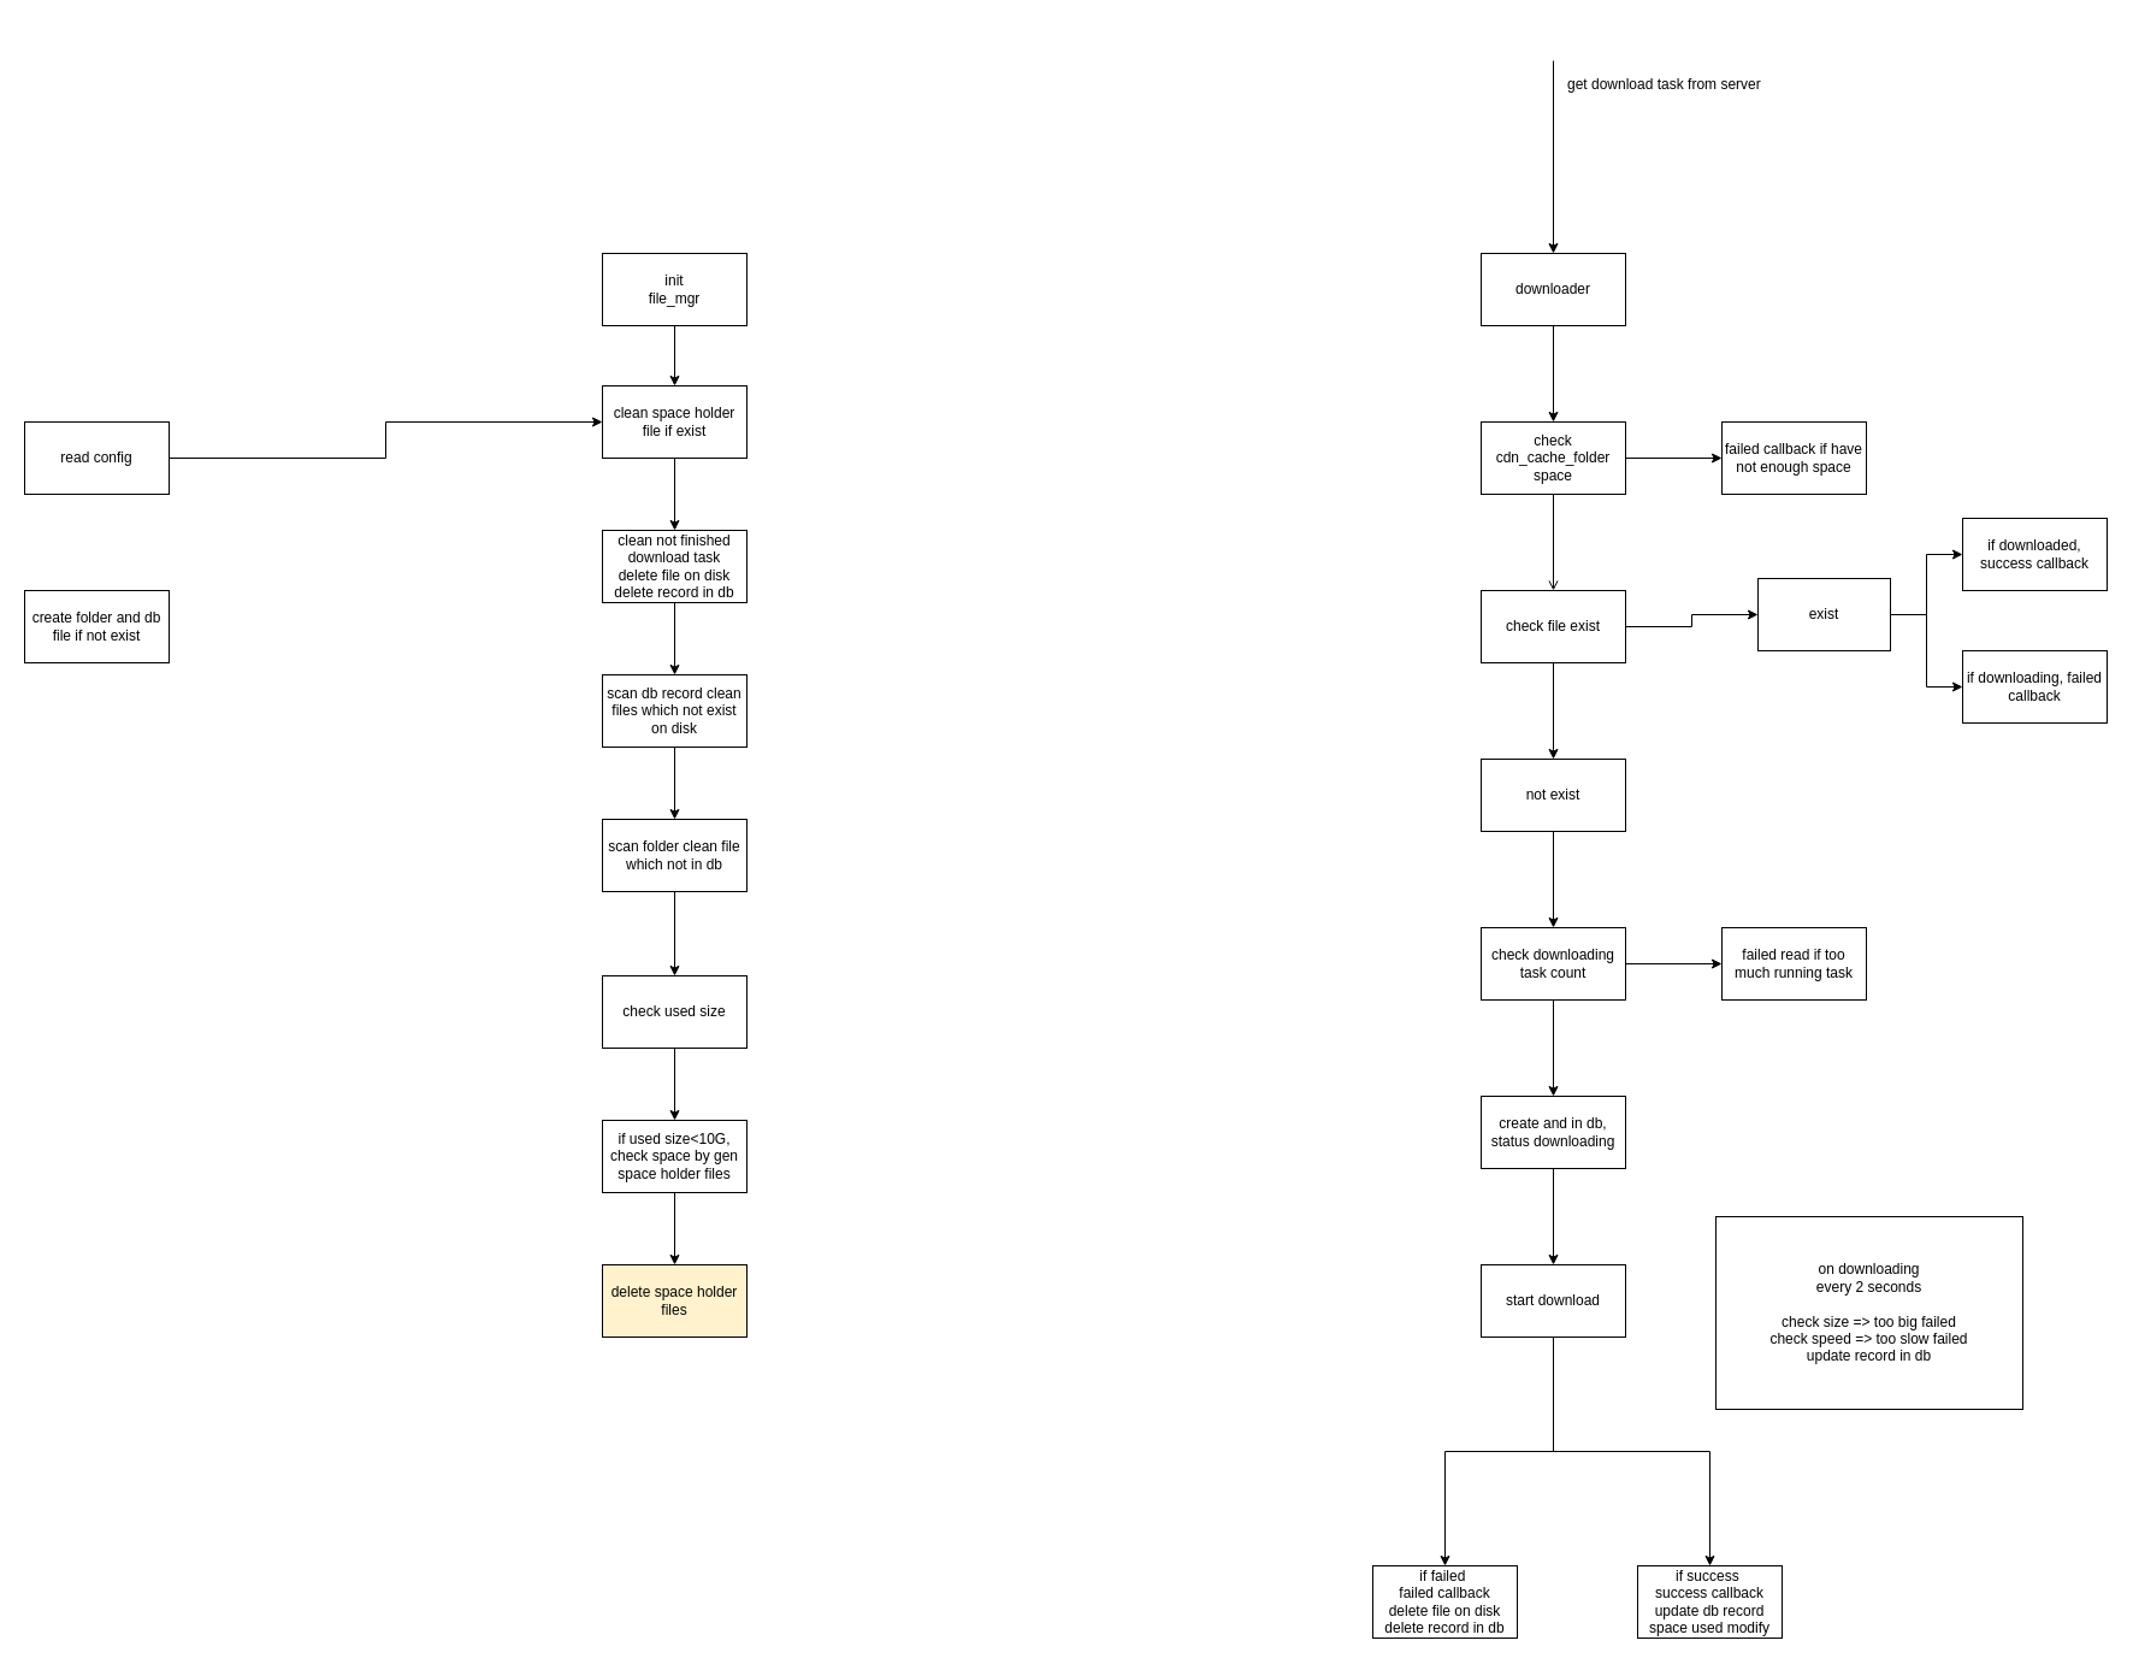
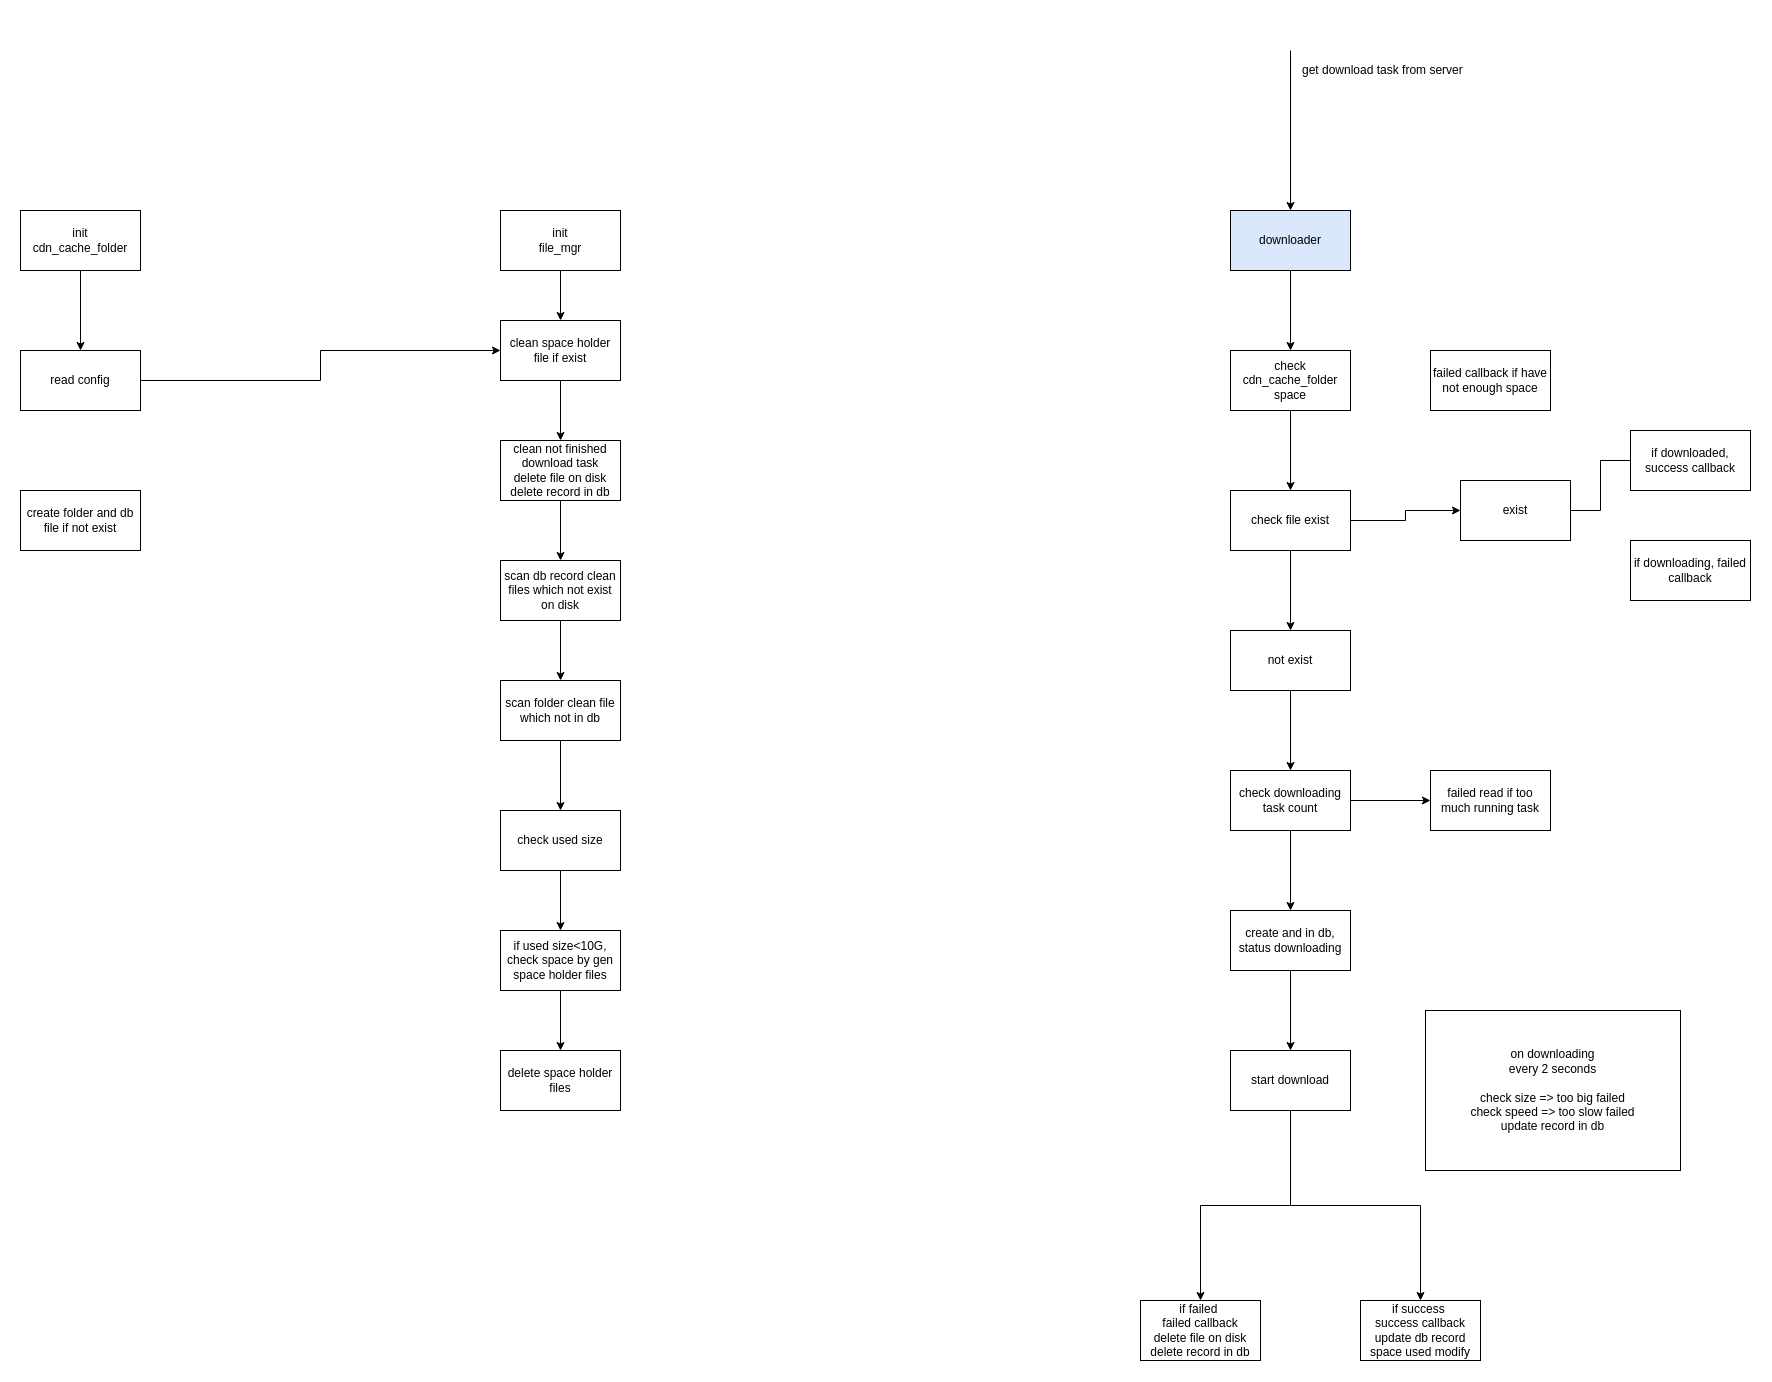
+ <mxCell id="5" value="init&lt;br&gt;cdn_cache_folder" style="rounded=0;whiteSpace=wrap;html=1;" vertex="1" parent="1"><mxGeometry x="20" y="210" width="120" height="60" as="geometry" /></mxCell>
- <mxCell id="7" value="downloader" style="rounded=0;whiteSpace=wrap;html=1;" vertex="1" parent="1"><mxGeometry x="1230" y="210" width="120" height="60" as="geometry" /></mxCell>
+ <mxCell id="7" value="downloader" style="rounded=0;whiteSpace=wrap;html=1;fillColor=#dae8fc;" vertex="1" parent="1"><mxGeometry x="1230" y="210" width="120" height="60" as="geometry" /></mxCell>
+ <mxCell id="4" value="" style="edgeStyle=orthogonalEdgeStyle;rounded=0;orthogonalLoop=1;jettySize=auto;html=1;" edge="1" parent="1" source="5" target="37"><mxGeometry relative="1" as="geometry" /></mxCell>
- <mxCell id="11" value="" style="edgeStyle=orthogonalEdgeStyle;rounded=0;orthogonalLoop=1;jettySize=auto;html=1;" edge="1" parent="1" source="12" target="21"><mxGeometry relative="1" as="geometry" /></mxCell>
- <mxCell id="16" value="" style="edgeStyle=orthogonalEdgeStyle;rounded=0;orthogonalLoop=1;jettySize=auto;html=1;" edge="1" parent="1" source="18" target="22"><mxGeometry relative="1" as="geometry" /></mxCell>
+ <mxCell id="16" value="" style="edgeStyle=orthogonalEdgeStyle;rounded=0;orthogonalLoop=1;jettySize=auto;html=1;endArrow=none;" edge="1" parent="1" source="18" target="22"><mxGeometry relative="1" as="geometry" /></mxCell>
- <mxCell id="10" value="" style="edgeStyle=orthogonalEdgeStyle;rounded=0;orthogonalLoop=1;jettySize=auto;html=1;endArrow=open;" edge="1" parent="1" source="12" target="15"><mxGeometry relative="1" as="geometry" /></mxCell>
+ <mxCell id="10" value="" style="edgeStyle=orthogonalEdgeStyle;rounded=0;orthogonalLoop=1;jettySize=auto;html=1;" edge="1" parent="1" source="12" target="15"><mxGeometry relative="1" as="geometry" /></mxCell>
- <mxCell id="17" style="edgeStyle=orthogonalEdgeStyle;rounded=0;orthogonalLoop=1;jettySize=auto;html=1;exitX=1;exitY=0.5;exitDx=0;exitDy=0;entryX=0;entryY=0.5;entryDx=0;entryDy=0;" edge="1" parent="1" source="18" target="23"><mxGeometry relative="1" as="geometry" /></mxCell>
- <mxCell id="49" value="delete space holder files" style="whiteSpace=wrap;html=1;rounded=0;fillColor=#fff2cc;" vertex="1" parent="1"><mxGeometry x="500" y="1050" width="120" height="60" as="geometry" /></mxCell>
+ <mxCell id="49" value="delete space holder files" style="whiteSpace=wrap;html=1;rounded=0;" vertex="1" parent="1"><mxGeometry x="500" y="1050" width="120" height="60" as="geometry" /></mxCell>
